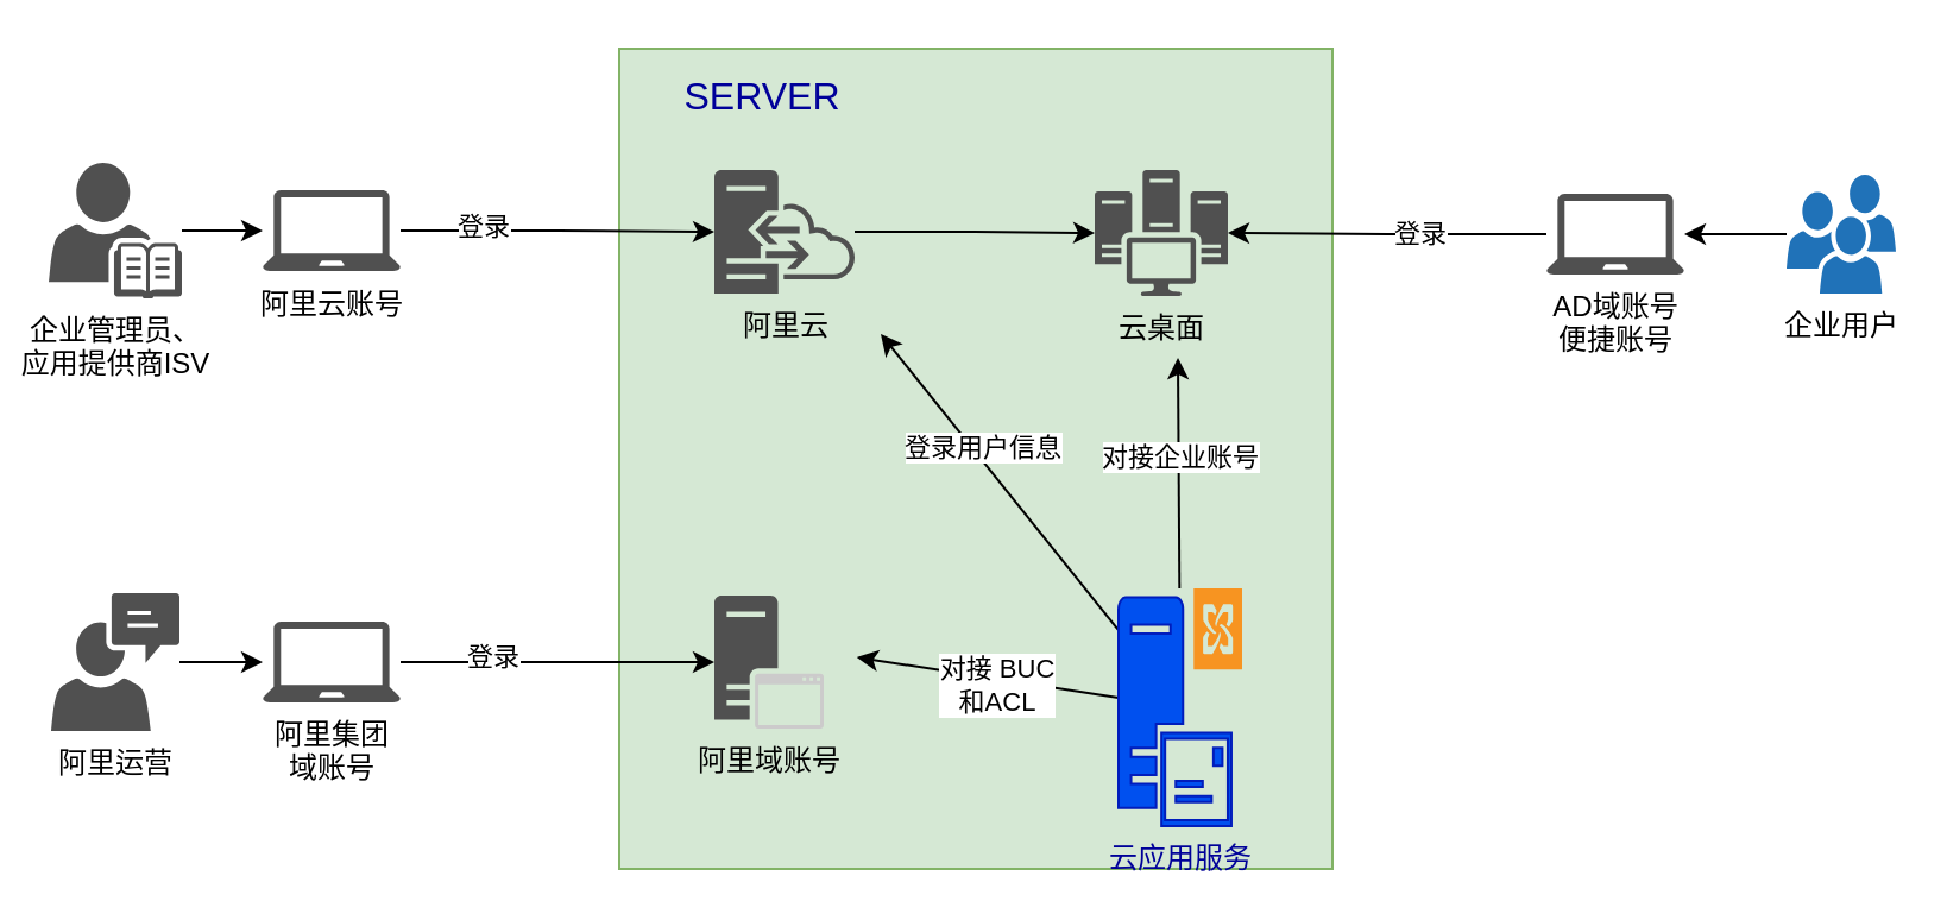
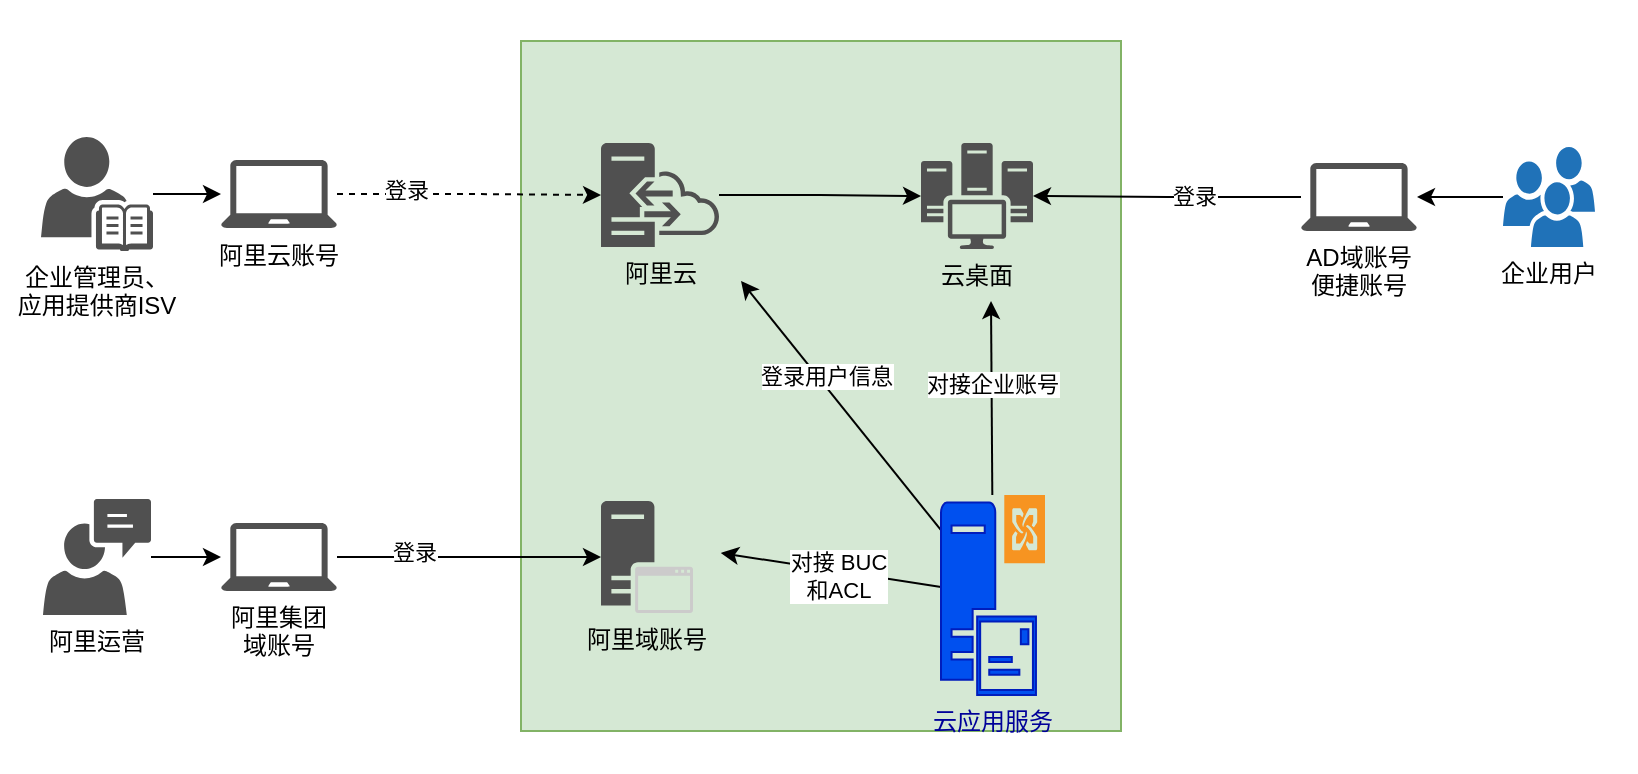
- <mxCell id="29" value="SERVER" style="text;html=1;align=center;verticalAlign=middle;resizable=0;points=[];autosize=1;strokeColor=none;fontColor=#000099;fontSize=16;" vertex="1" parent="1"><mxGeometry x="280" y="30" width="80" height="20" as="geometry" /></mxCell>
- <mxCell id="3" value="" style="edgeStyle=orthogonalEdgeStyle;rounded=0;orthogonalLoop=1;jettySize=auto;html=1;" edge="1" parent="1" source="5" target="12"><mxGeometry relative="1" as="geometry" /></mxCell>
+ <mxCell id="3" value="" style="edgeStyle=orthogonalEdgeStyle;rounded=0;orthogonalLoop=1;jettySize=auto;html=1;dashed=1;" edge="1" parent="1" source="5" target="12"><mxGeometry relative="1" as="geometry" /></mxCell>
